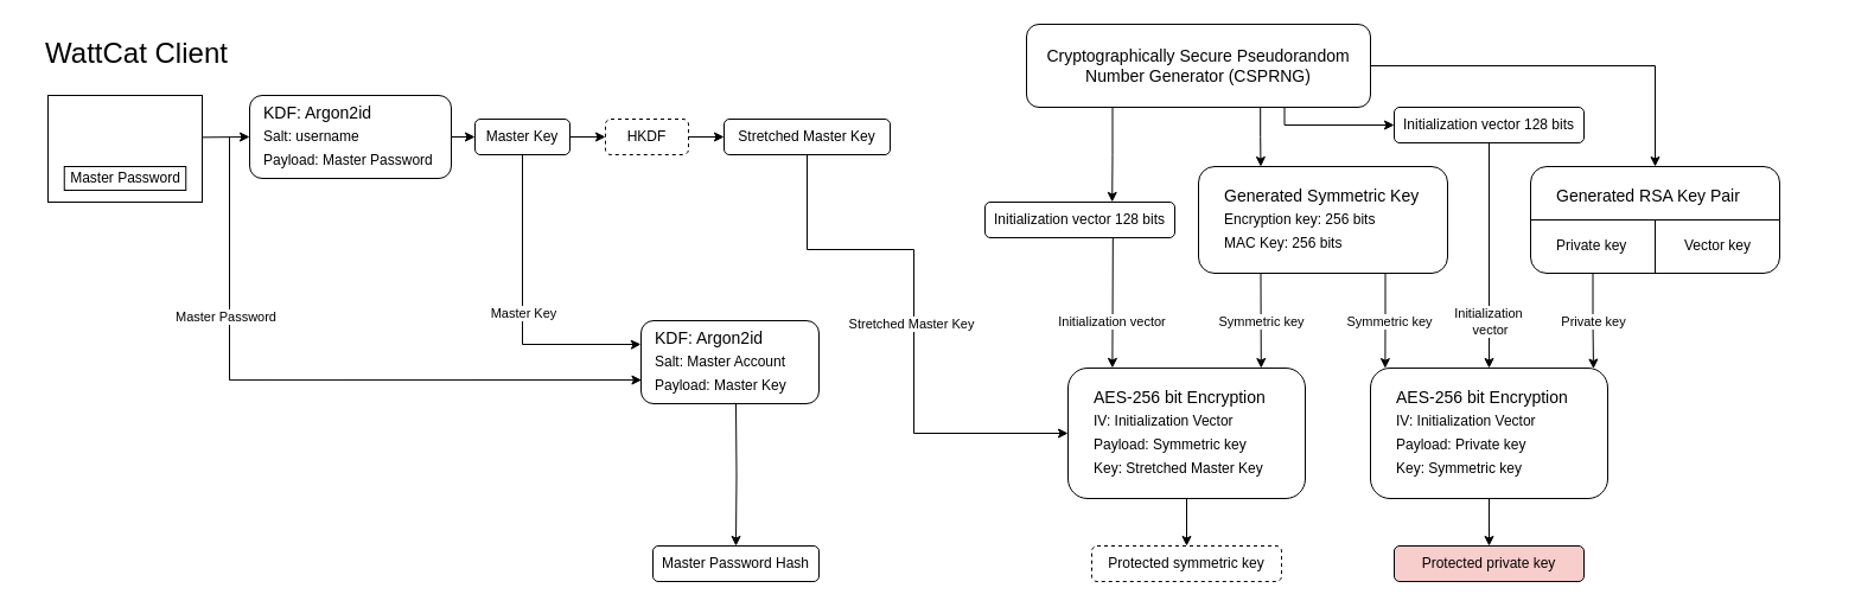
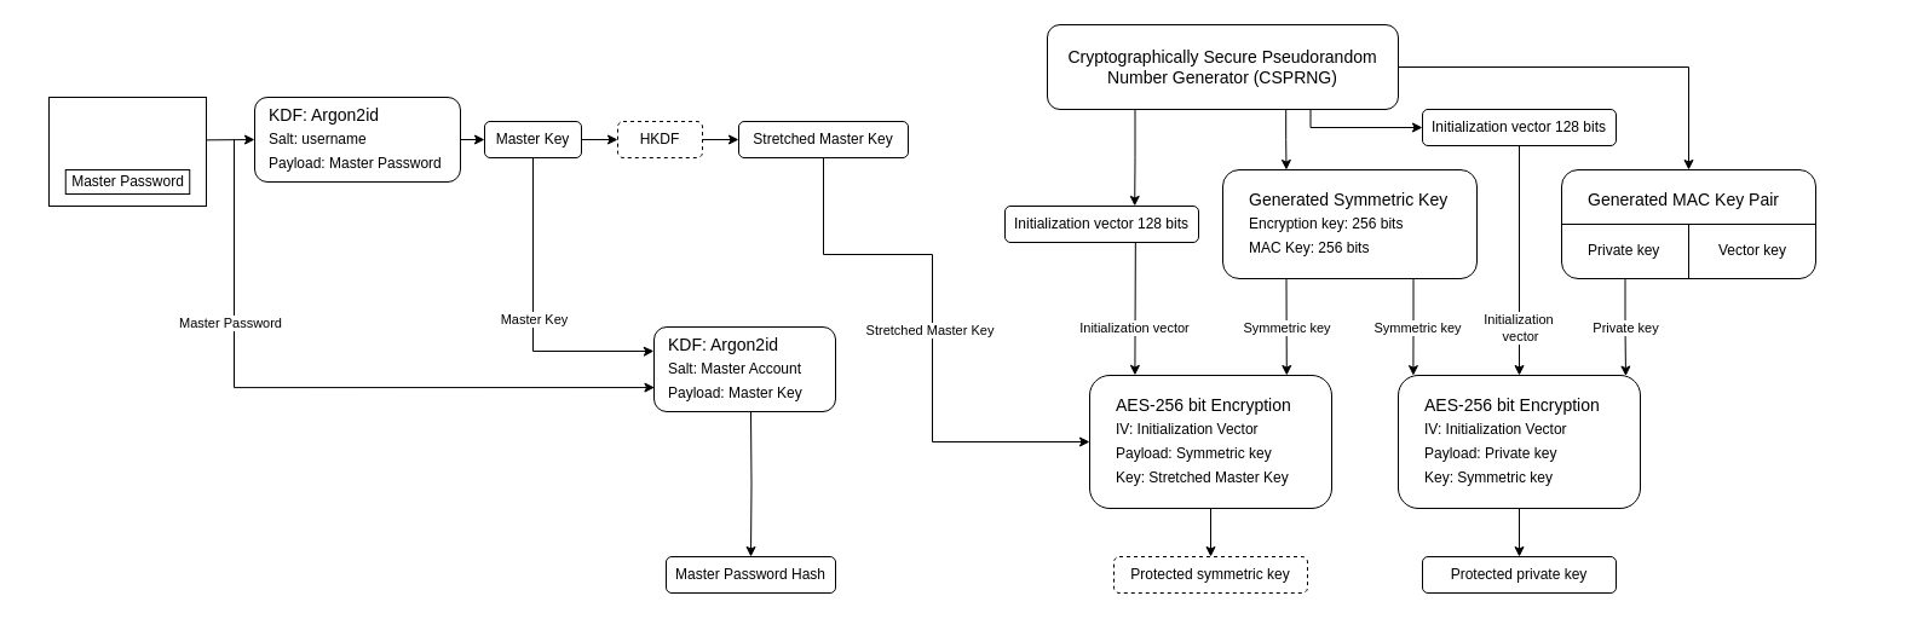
- <mxCell id="4" value="WattCat Client" style="text;html=1;strokeColor=none;fillColor=none;align=center;verticalAlign=middle;whiteSpace=wrap;rounded=0;fontSize=24;" parent="1" vertex="1"><mxGeometry x="20" y="30" width="190" height="30" as="geometry" /></mxCell>
- <mxCell id="47" value="Generated RSA Key Pair" style="text;html=1;align=left;verticalAlign=middle;resizable=0;points=[];autosize=1;strokeColor=none;fillColor=none;fontSize=14;" vertex="1" parent="1"><mxGeometry x="1310" y="150" width="180" height="30" as="geometry" /></mxCell>
+ <mxCell id="47" value="Generated MAC Key Pair" style="text;html=1;align=left;verticalAlign=middle;resizable=0;points=[];autosize=1;strokeColor=none;fillColor=none;fontSize=14;" vertex="1" parent="1"><mxGeometry x="1310" y="150" width="180" height="30" as="geometry" /></mxCell>
- <mxCell id="68" value="Protected private key" style="rounded=1;whiteSpace=wrap;html=1;fillColor=#f8cecc;" vertex="1" parent="1"><mxGeometry x="1175" y="460" width="160" height="30" as="geometry" /></mxCell>
+ <mxCell id="68" value="Protected private key" style="rounded=1;whiteSpace=wrap;html=1;" vertex="1" parent="1"><mxGeometry x="1175" y="460" width="160" height="30" as="geometry" /></mxCell>
